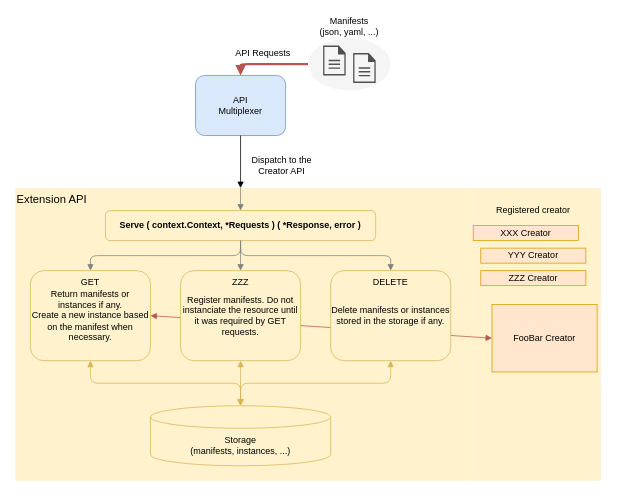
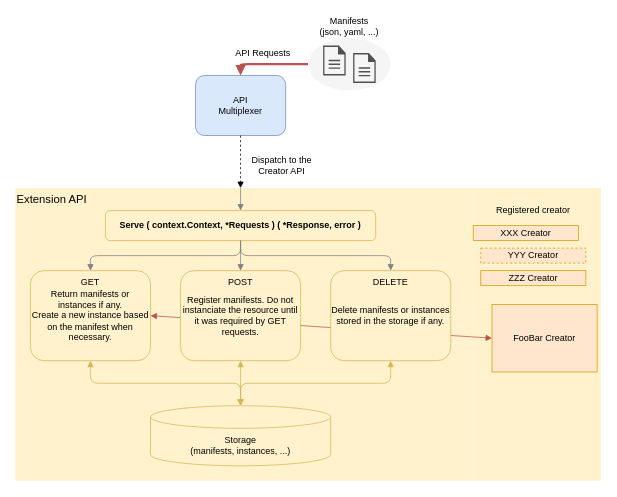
- <mxCell id="8" style="edgeStyle=orthogonalEdgeStyle;html=1;exitX=0.5;exitY=1;exitDx=0;exitDy=0;endArrow=block;endFill=1;entryX=0.5;entryY=0;entryDx=0;entryDy=0;" parent="1" source="6" target="3" edge="1"><mxGeometry relative="1" as="geometry"><mxPoint x="350" y="170" as="sourcePoint" /><mxPoint x="340" y="220" as="targetPoint" /></mxGeometry></mxCell>
+ <mxCell id="8" style="edgeStyle=orthogonalEdgeStyle;html=1;exitX=0.5;exitY=1;exitDx=0;exitDy=0;endArrow=block;endFill=1;entryX=0.5;entryY=0;entryDx=0;entryDy=0;dashed=1;" parent="1" source="6" target="3" edge="1"><mxGeometry relative="1" as="geometry"><mxPoint x="350" y="170" as="sourcePoint" /><mxPoint x="340" y="220" as="targetPoint" /></mxGeometry></mxCell>
- <mxCell id="4" value="YYY Creator" style="rounded=0;whiteSpace=wrap;html=1;fillColor=#ffe6cc;strokeColor=#d79b00;" parent="1" vertex="1"><mxGeometry x="640" y="330" width="140" height="20" as="geometry" /></mxCell>
+ <mxCell id="4" value="YYY Creator" style="rounded=0;whiteSpace=wrap;html=1;fillColor=#ffe6cc;strokeColor=#d79b00;dashed=1;" parent="1" vertex="1"><mxGeometry x="640" y="330" width="140" height="20" as="geometry" /></mxCell>
- <mxCell id="31" value="ZZZ" style="text;html=1;strokeColor=none;fillColor=none;align=center;verticalAlign=middle;whiteSpace=wrap;rounded=0;" parent="1" vertex="1"><mxGeometry x="280" y="360" width="80" height="30" as="geometry" /></mxCell>
+ <mxCell id="31" value="POST" style="text;html=1;strokeColor=none;fillColor=none;align=center;verticalAlign=middle;whiteSpace=wrap;rounded=0;" parent="1" vertex="1"><mxGeometry x="280" y="360" width="80" height="30" as="geometry" /></mxCell>
